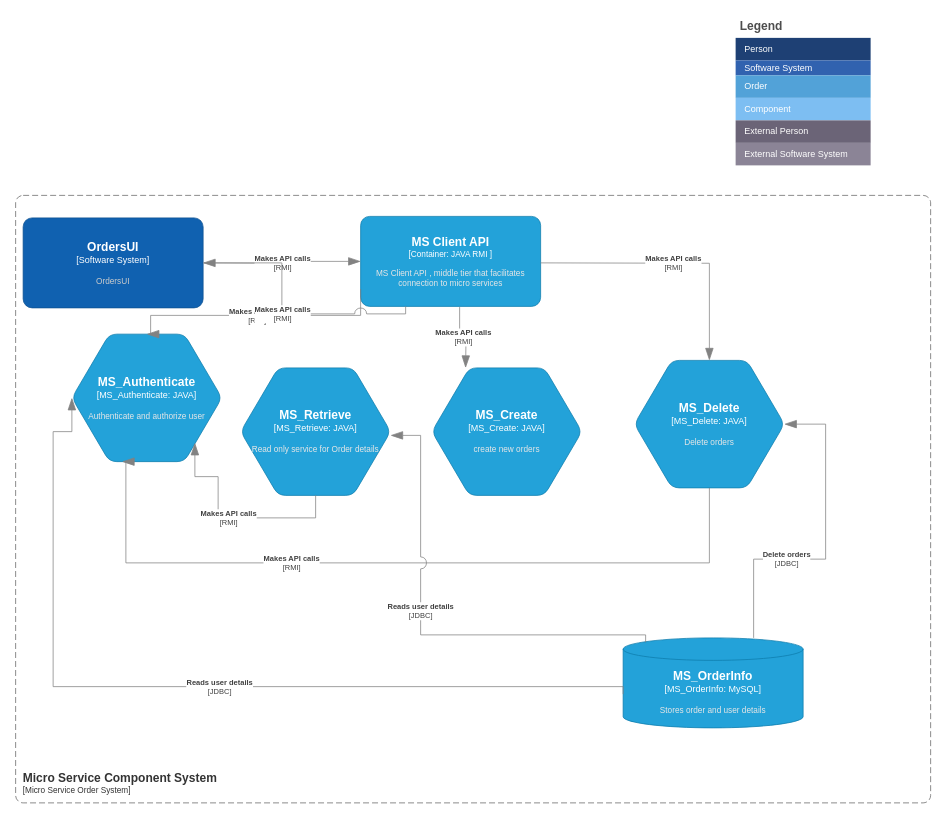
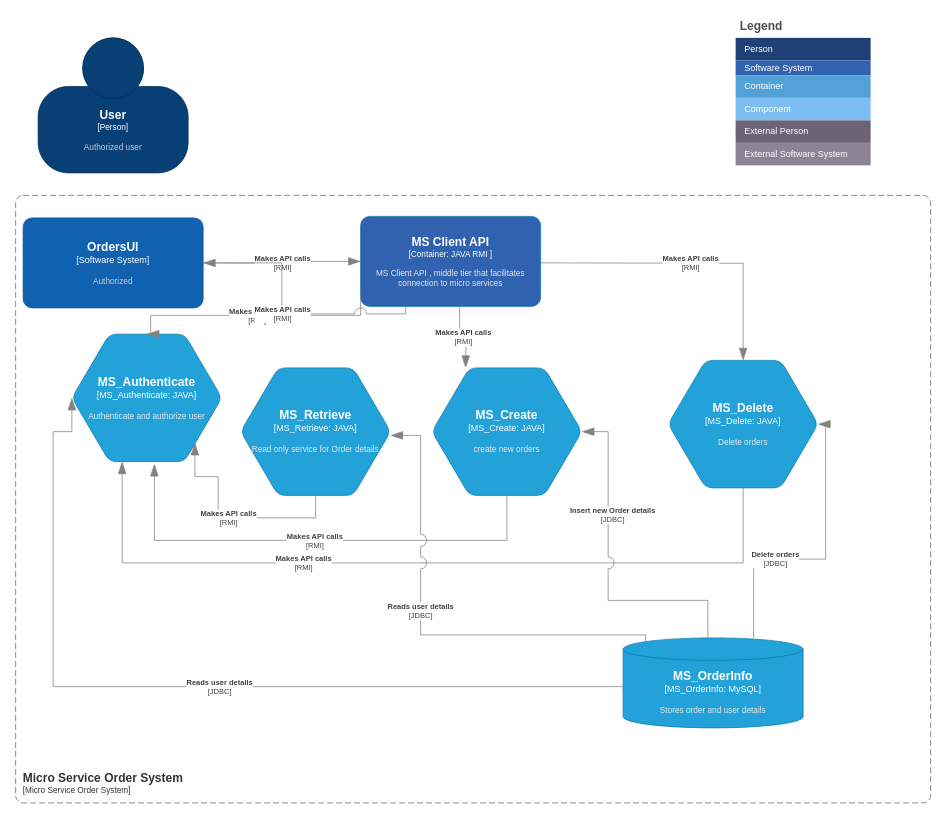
- <mxCell id="9" value="Order" style="shape=partialRectangle;html=1;whiteSpace=wrap;connectable=0;strokeColor=inherit;overflow=hidden;fillColor=#52a2d8;top=0;left=0;bottom=0;right=0;pointerEvents=1;fontSize=12;align=left;fontColor=#FFFFFF;gradientColor=none;spacingLeft=10;spacingRight=4;" parent="8" vertex="1"><mxGeometry width="180" height="30" as="geometry"><mxRectangle width="180" height="30" as="alternateBounds" /></mxGeometry></mxCell>
+ <mxCell id="9" value="Container" style="shape=partialRectangle;html=1;whiteSpace=wrap;connectable=0;strokeColor=inherit;overflow=hidden;fillColor=#52a2d8;top=0;left=0;bottom=0;right=0;pointerEvents=1;fontSize=12;align=left;fontColor=#FFFFFF;gradientColor=none;spacingLeft=10;spacingRight=4;" parent="8" vertex="1"><mxGeometry width="180" height="30" as="geometry"><mxRectangle width="180" height="30" as="alternateBounds" /></mxGeometry></mxCell>
+ <mxCell id="2" value="&lt;font style=&quot;font-size: 16px&quot;&gt;&lt;b&gt;User&lt;/b&gt;&lt;/font&gt;&lt;div&gt;[Person]&lt;/div&gt;&lt;br&gt;&lt;div&gt;&lt;font style=&quot;font-size: 11px&quot;&gt;&lt;font color=&quot;#cccccc&quot;&gt;Authorized user&lt;/font&gt;&lt;/div&gt;" style="html=1;fontSize=11;dashed=0;whiteSpace=wrap;fillColor=#083F75;strokeColor=#06315C;fontColor=#ffffff;shape=mxgraph.c4.person2;align=center;metaEdit=1;points=[[0.5,0,0],[1,0.5,0],[1,0.75,0],[0.75,1,0],[0.5,1,0],[0.25,1,0],[0,0.75,0],[0,0.5,0]];resizable=0;" parent="1" vertex="1"><mxGeometry x="50" y="50" width="200" height="180" as="geometry" /></mxCell>
- <mxCell id="20" value="&lt;font style=&quot;font-size: 16px&quot;&gt;&lt;b&gt;MS Client API&lt;/b&gt;&lt;/font&gt;&lt;div&gt;[Container: JAVA RMI ]&lt;/div&gt;&lt;br&gt;&lt;div&gt;&lt;font style=&quot;font-size: 11px&quot;&gt;&lt;font color=&quot;#E6E6E6&quot;&gt;MS Client API , middle tier that facilitates connection to micro services &lt;/font&gt;&lt;/div&gt;" style="rounded=1;whiteSpace=wrap;html=1;fontSize=11;labelBackgroundColor=none;fillColor=#23A2D9;fontColor=#ffffff;align=center;arcSize=10;strokeColor=#0E7DAD;metaEdit=1;resizable=0;points=[[0.25,0,0],[0.5,0,0],[0.75,0,0],[1,0.25,0],[1,0.5,0],[1,0.75,0],[0.75,1,0],[0.5,1,0],[0.25,1,0],[0,0.75,0],[0,0.5,0],[0,0.25,0]];" vertex="1" parent="1"><mxGeometry x="480" y="288" width="240" height="120" as="geometry" /></mxCell>
+ <mxCell id="20" value="&lt;font style=&quot;font-size: 16px&quot;&gt;&lt;b&gt;MS Client API&lt;/b&gt;&lt;/font&gt;&lt;div&gt;[Container: JAVA RMI ]&lt;/div&gt;&lt;br&gt;&lt;div&gt;&lt;font style=&quot;font-size: 11px&quot;&gt;&lt;font color=&quot;#E6E6E6&quot;&gt;MS Client API , middle tier that facilitates connection to micro services &lt;/font&gt;&lt;/div&gt;" style="rounded=1;whiteSpace=wrap;html=1;fontSize=11;labelBackgroundColor=none;fillColor=#3162af;fontColor=#ffffff;align=center;arcSize=10;strokeColor=#0E7DAD;metaEdit=1;resizable=0;points=[[0.25,0,0],[0.5,0,0],[0.75,0,0],[1,0.25,0],[1,0.5,0],[1,0.75,0],[0.75,1,0],[0.5,1,0],[0.25,1,0],[0,0.75,0],[0,0.5,0],[0,0.25,0]];" vertex="1" parent="1"><mxGeometry x="480" y="288" width="240" height="120" as="geometry" /></mxCell>
- <mxCell id="17" value="&lt;font style=&quot;font-size: 16px&quot;&gt;&lt;b&gt;OrdersUI&lt;/b&gt;&lt;/font&gt;&lt;div&gt;[Software System]&lt;/div&gt;&lt;br&gt;&lt;div&gt;&lt;font style=&quot;font-size: 11px&quot;&gt;&lt;font color=&quot;#cccccc&quot;&gt;OrdersUI&lt;/font&gt;&lt;/div&gt;" style="rounded=1;whiteSpace=wrap;html=1;labelBackgroundColor=none;fillColor=#1061B0;fontColor=#ffffff;align=center;arcSize=10;strokeColor=#0D5091;metaEdit=1;resizable=0;points=[[0.25,0,0],[0.5,0,0],[0.75,0,0],[1,0.25,0],[1,0.5,0],[1,0.75,0],[0.75,1,0],[0.5,1,0],[0.25,1,0],[0,0.75,0],[0,0.5,0],[0,0.25,0]];" parent="1" vertex="1"><mxGeometry x="30" y="290" width="240" height="120" as="geometry" /></mxCell>
+ <mxCell id="17" value="&lt;font style=&quot;font-size: 16px&quot;&gt;&lt;b&gt;OrdersUI&lt;/b&gt;&lt;/font&gt;&lt;div&gt;[Software System]&lt;/div&gt;&lt;br&gt;&lt;div&gt;&lt;font style=&quot;font-size: 11px&quot;&gt;&lt;font color=&quot;#cccccc&quot;&gt;Authorized&lt;/font&gt;&lt;/div&gt;" style="rounded=1;whiteSpace=wrap;html=1;labelBackgroundColor=none;fillColor=#1061B0;fontColor=#ffffff;align=center;arcSize=10;strokeColor=#0D5091;metaEdit=1;resizable=0;points=[[0.25,0,0],[0.5,0,0],[0.75,0,0],[1,0.25,0],[1,0.5,0],[1,0.75,0],[0.75,1,0],[0.5,1,0],[0.25,1,0],[0,0.75,0],[0,0.5,0],[0,0.25,0]];" parent="1" vertex="1"><mxGeometry x="30" y="290" width="240" height="120" as="geometry" /></mxCell>
- <mxCell id="24" value="&lt;font style=&quot;font-size: 16px&quot;&gt;&lt;b&gt;MS_Delete&lt;/b&gt;&lt;/font&gt;&lt;div&gt;[MS_Delete:&amp;nbsp;JAVA]&lt;/div&gt;&lt;br&gt;&lt;div&gt;&lt;font style=&quot;font-size: 11px&quot;&gt;&lt;font color=&quot;#E6E6E6&quot;&gt;Delete orders &lt;/font&gt;&lt;/div&gt;" style="shape=hexagon;size=50;perimeter=hexagonPerimeter2;whiteSpace=wrap;html=1;fixedSize=1;rounded=1;labelBackgroundColor=none;fillColor=#23A2D9;fontSize=12;fontColor=#ffffff;align=center;strokeColor=#0E7DAD;metaEdit=1;points=[[0.5,0,0],[1,0.25,0],[1,0.5,0],[1,0.75,0],[0.5,1,0],[0,0.75,0],[0,0.5,0],[0,0.25,0]];resizable=0;" vertex="1" parent="1"><mxGeometry x="845" y="480" width="200" height="170" as="geometry" /></mxCell>
+ <mxCell id="24" value="&lt;font style=&quot;font-size: 16px&quot;&gt;&lt;b&gt;MS_Delete&lt;/b&gt;&lt;/font&gt;&lt;div&gt;[MS_Delete:&amp;nbsp;JAVA]&lt;/div&gt;&lt;br&gt;&lt;div&gt;&lt;font style=&quot;font-size: 11px&quot;&gt;&lt;font color=&quot;#E6E6E6&quot;&gt;Delete orders &lt;/font&gt;&lt;/div&gt;" style="shape=hexagon;size=50;perimeter=hexagonPerimeter2;whiteSpace=wrap;html=1;fixedSize=1;rounded=1;labelBackgroundColor=none;fillColor=#23A2D9;fontSize=12;fontColor=#ffffff;align=center;strokeColor=#0E7DAD;metaEdit=1;points=[[0.5,0,0],[1,0.25,0],[1,0.5,0],[1,0.75,0],[0.5,1,0],[0,0.75,0],[0,0.5,0],[0,0.25,0]];resizable=0;" vertex="1" parent="1"><mxGeometry x="890" y="480" width="200" height="170" as="geometry" /></mxCell>
+ <mxCell id="34" value="&lt;div style=&quot;text-align: left&quot;&gt;&lt;div style=&quot;text-align: center&quot;&gt;&lt;b&gt;Insert new Order details &lt;/b&gt;&lt;/div&gt;&lt;div style=&quot;text-align: center&quot;&gt;[JDBC]&lt;/div&gt;&lt;/div&gt;" style="endArrow=blockThin;html=1;fontSize=10;fontColor=#404040;strokeWidth=1;endFill=1;strokeColor=#828282;elbow=vertical;metaEdit=1;endSize=14;startSize=14;jumpStyle=arc;jumpSize=16;rounded=0;edgeStyle=orthogonalEdgeStyle;entryX=1;entryY=0.5;entryDx=0;entryDy=0;entryPerimeter=0;exitX=0.471;exitY=0;exitDx=0;exitDy=0;exitPerimeter=0;" edge="1" parent="1" source="19" target="23"><mxGeometry x="0.343" y="-6" width="240" relative="1" as="geometry"><mxPoint x="870" y="856" as="sourcePoint" /><mxPoint x="469" y="669" as="targetPoint" /><mxPoint as="offset" /><Array as="points"><mxPoint x="943" y="800" /><mxPoint x="810" y="800" /><mxPoint x="810" y="575" /></Array></mxGeometry></mxCell>
+ <mxCell id="30" value="&lt;div style=&quot;text-align: left&quot;&gt;&lt;div style=&quot;text-align: center&quot;&gt;&lt;b&gt;Makes API calls&lt;/b&gt;&lt;/div&gt;&lt;div style=&quot;text-align: center&quot;&gt;[RMI]&lt;/div&gt;&lt;/div&gt;" style="endArrow=blockThin;html=1;fontSize=10;fontColor=#404040;strokeWidth=1;endFill=1;strokeColor=#828282;elbow=vertical;metaEdit=1;endSize=14;startSize=14;jumpStyle=arc;jumpSize=16;rounded=0;edgeStyle=orthogonalEdgeStyle;entryX=0.55;entryY=1.018;entryDx=0;entryDy=0;entryPerimeter=0;exitX=0.5;exitY=1;exitDx=0;exitDy=0;exitPerimeter=0;" edge="1" parent="1" source="23" target="21"><mxGeometry x="0.001" width="240" relative="1" as="geometry"><mxPoint x="430" y="670" as="sourcePoint" /><mxPoint x="210" y="670" as="targetPoint" /><mxPoint as="offset" /><Array as="points"><mxPoint x="630" y="720" /><mxPoint x="210" y="720" /></Array></mxGeometry></mxCell>
- <mxCell id="16" value="&lt;font style=&quot;font-size: 16px&quot;&gt;&lt;b&gt;&lt;div style=&quot;text-align: left&quot;&gt;Micro Service Component System&lt;/div&gt;&lt;/b&gt;&lt;/font&gt;&lt;div style=&quot;text-align: left&quot;&gt;[Micro Service Order System]&lt;/div&gt;" style="rounded=1;fontSize=11;whiteSpace=wrap;html=1;dashed=1;arcSize=20;fillColor=none;strokeColor=#666666;fontColor=#333333;labelBackgroundColor=none;align=left;verticalAlign=bottom;labelBorderColor=none;spacingTop=0;spacing=10;dashPattern=8 4;metaEdit=1;rotatable=0;perimeter=rectanglePerimeter;noLabel=0;labelPadding=0;allowArrows=0;connectable=0;expand=0;recursiveResize=0;editable=1;pointerEvents=0;absoluteArcSize=1;points=[[0.25,0,0],[0.5,0,0],[0.75,0,0],[1,0.25,0],[1,0.5,0],[1,0.75,0],[0.75,1,0],[0.5,1,0],[0.25,1,0],[0,0.75,0],[0,0.5,0],[0,0.25,0]];" parent="1" vertex="1"><mxGeometry x="20" y="260" width="1220" height="810" as="geometry" /></mxCell>
+ <mxCell id="16" value="&lt;font style=&quot;font-size: 16px&quot;&gt;&lt;b&gt;&lt;div style=&quot;text-align: left&quot;&gt;Micro Service Order System&lt;/div&gt;&lt;/b&gt;&lt;/font&gt;&lt;div style=&quot;text-align: left&quot;&gt;[Micro Service Order System]&lt;/div&gt;" style="rounded=1;fontSize=11;whiteSpace=wrap;html=1;dashed=1;arcSize=20;fillColor=none;strokeColor=#666666;fontColor=#333333;labelBackgroundColor=none;align=left;verticalAlign=bottom;labelBorderColor=none;spacingTop=0;spacing=10;dashPattern=8 4;metaEdit=1;rotatable=0;perimeter=rectanglePerimeter;noLabel=0;labelPadding=0;allowArrows=0;connectable=0;expand=0;recursiveResize=0;editable=1;pointerEvents=0;absoluteArcSize=1;points=[[0.25,0,0],[0.5,0,0],[0.75,0,0],[1,0.25,0],[1,0.5,0],[1,0.75,0],[0.75,1,0],[0.5,1,0],[0.25,1,0],[0,0.75,0],[0,0.5,0],[0,0.25,0]];" parent="1" vertex="1"><mxGeometry x="20" y="260" width="1220" height="810" as="geometry" /></mxCell>
